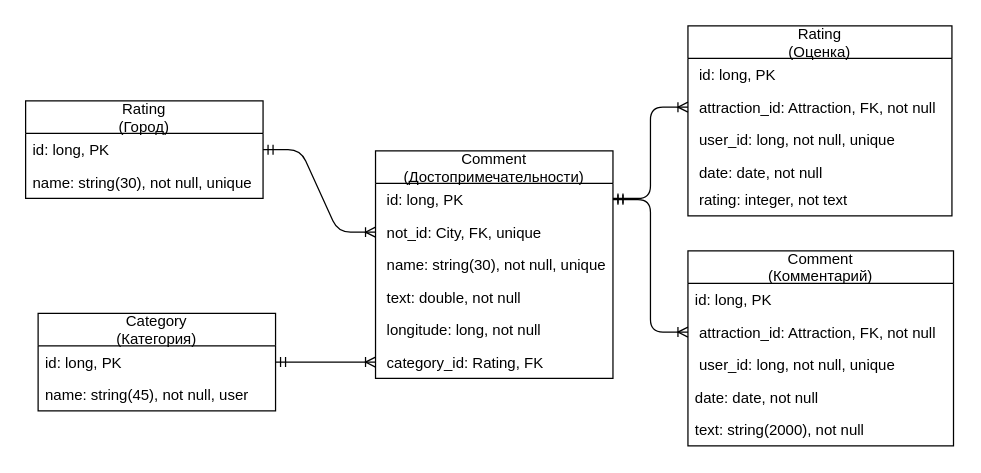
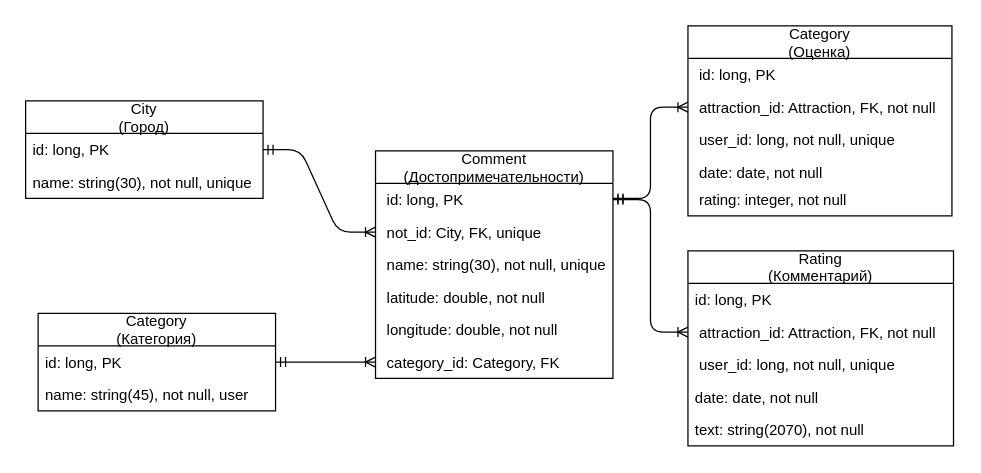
- <mxCell id="18" value="Rating&#10;(Оценка)" style="swimlane;fontStyle=0;childLayout=stackLayout;horizontal=1;startSize=26;fillColor=none;horizontalStack=0;resizeParent=1;resizeParentMax=0;resizeLast=0;collapsible=1;marginBottom=0;" parent="1" vertex="1"><mxGeometry x="550" y="20" width="211.25" height="152" as="geometry" /></mxCell>
+ <mxCell id="18" value="Category&#10;(Оценка)" style="swimlane;fontStyle=0;childLayout=stackLayout;horizontal=1;startSize=26;fillColor=none;horizontalStack=0;resizeParent=1;resizeParentMax=0;resizeLast=0;collapsible=1;marginBottom=0;" parent="1" vertex="1"><mxGeometry x="550" y="20" width="211.25" height="152" as="geometry" /></mxCell>
- <mxCell id="9" value="Rating&#10;(Город)" style="swimlane;fontStyle=0;childLayout=stackLayout;horizontal=1;startSize=26;fillColor=none;horizontalStack=0;resizeParent=1;resizeParentMax=0;resizeLast=0;collapsible=1;marginBottom=0;" parent="1" vertex="1"><mxGeometry x="20" y="80" width="190" height="78" as="geometry" /></mxCell>
+ <mxCell id="9" value="City&#10;(Город)" style="swimlane;fontStyle=0;childLayout=stackLayout;horizontal=1;startSize=26;fillColor=none;horizontalStack=0;resizeParent=1;resizeParentMax=0;resizeLast=0;collapsible=1;marginBottom=0;" parent="1" vertex="1"><mxGeometry x="20" y="80" width="190" height="78" as="geometry" /></mxCell>
- <mxCell id="23" value=" rating: integer, not text" style="text;strokeColor=none;fillColor=none;align=left;verticalAlign=top;spacingLeft=4;spacingRight=4;overflow=hidden;rotatable=0;points=[[0,0.5],[1,0.5]];portConstraint=eastwest;" parent="18" vertex="1"><mxGeometry y="126" width="211.25" height="26" as="geometry" /></mxCell>
+ <mxCell id="23" value=" rating: integer, not null" style="text;strokeColor=none;fillColor=none;align=left;verticalAlign=top;spacingLeft=4;spacingRight=4;overflow=hidden;rotatable=0;points=[[0,0.5],[1,0.5]];portConstraint=eastwest;" parent="18" vertex="1"><mxGeometry y="126" width="211.25" height="26" as="geometry" /></mxCell>
- <mxCell id="24" value="Comment&#10;(Комментарий)" style="swimlane;fontStyle=0;childLayout=stackLayout;horizontal=1;startSize=26;fillColor=none;horizontalStack=0;resizeParent=1;resizeParentMax=0;resizeLast=0;collapsible=1;marginBottom=0;" parent="1" vertex="1"><mxGeometry x="550" y="200" width="212.5" height="156" as="geometry" /></mxCell>
+ <mxCell id="24" value="Rating&#10;(Комментарий)" style="swimlane;fontStyle=0;childLayout=stackLayout;horizontal=1;startSize=26;fillColor=none;horizontalStack=0;resizeParent=1;resizeParentMax=0;resizeLast=0;collapsible=1;marginBottom=0;" parent="1" vertex="1"><mxGeometry x="550" y="200" width="212.5" height="156" as="geometry" /></mxCell>
- <mxCell id="6" value=" text: double, not null" style="text;strokeColor=none;fillColor=none;align=left;verticalAlign=top;spacingLeft=4;spacingRight=4;overflow=hidden;rotatable=0;points=[[0,0.5],[1,0.5]];portConstraint=eastwest;" parent="2" vertex="1"><mxGeometry y="104" width="190" height="26" as="geometry" /></mxCell>
+ <mxCell id="6" value=" latitude: double, not null" style="text;strokeColor=none;fillColor=none;align=left;verticalAlign=top;spacingLeft=4;spacingRight=4;overflow=hidden;rotatable=0;points=[[0,0.5],[1,0.5]];portConstraint=eastwest;" parent="2" vertex="1"><mxGeometry y="104" width="190" height="26" as="geometry" /></mxCell>
- <mxCell id="7" value=" longitude: long, not null" style="text;strokeColor=none;fillColor=none;align=left;verticalAlign=top;spacingLeft=4;spacingRight=4;overflow=hidden;rotatable=0;points=[[0,0.5],[1,0.5]];portConstraint=eastwest;" parent="2" vertex="1"><mxGeometry y="130" width="190" height="26" as="geometry" /></mxCell>
+ <mxCell id="7" value=" longitude: double, not null" style="text;strokeColor=none;fillColor=none;align=left;verticalAlign=top;spacingLeft=4;spacingRight=4;overflow=hidden;rotatable=0;points=[[0,0.5],[1,0.5]];portConstraint=eastwest;" parent="2" vertex="1"><mxGeometry y="130" width="190" height="26" as="geometry" /></mxCell>
- <mxCell id="8" value=" category_id: Rating, FK" style="text;strokeColor=none;fillColor=none;align=left;verticalAlign=top;spacingLeft=4;spacingRight=4;overflow=hidden;rotatable=0;points=[[0,0.5],[1,0.5]];portConstraint=eastwest;" parent="2" vertex="1"><mxGeometry y="156" width="190" height="26" as="geometry" /></mxCell>
+ <mxCell id="8" value=" category_id: Category, FK" style="text;strokeColor=none;fillColor=none;align=left;verticalAlign=top;spacingLeft=4;spacingRight=4;overflow=hidden;rotatable=0;points=[[0,0.5],[1,0.5]];portConstraint=eastwest;" parent="2" vertex="1"><mxGeometry y="156" width="190" height="26" as="geometry" /></mxCell>
- <mxCell id="29" value="text: string(2000), not null" style="text;strokeColor=none;fillColor=none;align=left;verticalAlign=top;spacingLeft=4;spacingRight=4;overflow=hidden;rotatable=0;points=[[0,0.5],[1,0.5]];portConstraint=eastwest;" parent="24" vertex="1"><mxGeometry y="130" width="212.5" height="26" as="geometry" /></mxCell>
+ <mxCell id="29" value="text: string(2070), not null" style="text;strokeColor=none;fillColor=none;align=left;verticalAlign=top;spacingLeft=4;spacingRight=4;overflow=hidden;rotatable=0;points=[[0,0.5],[1,0.5]];portConstraint=eastwest;" parent="24" vertex="1"><mxGeometry y="130" width="212.5" height="26" as="geometry" /></mxCell>
